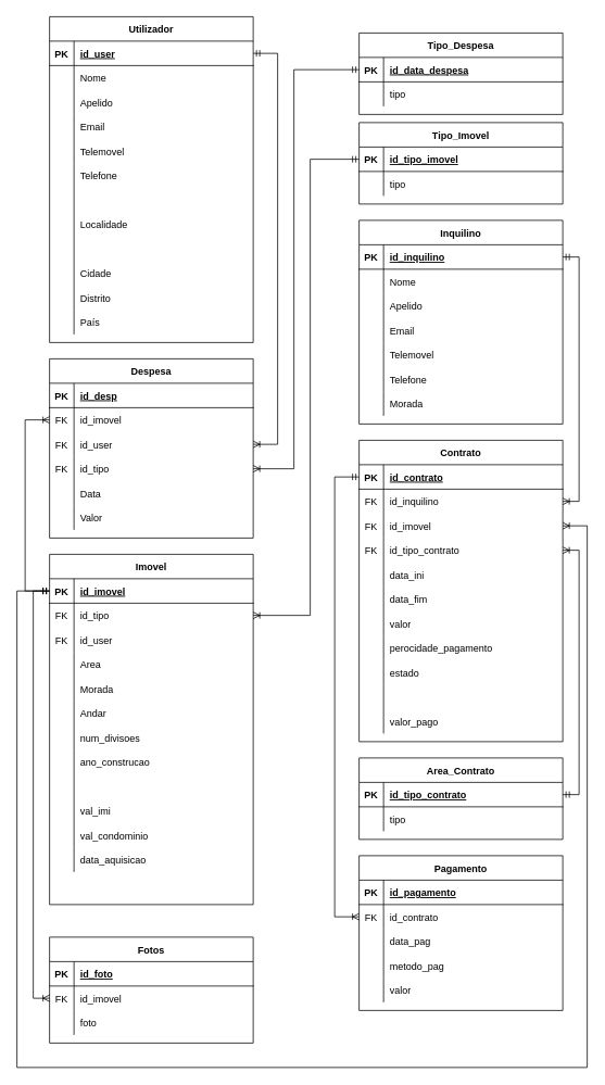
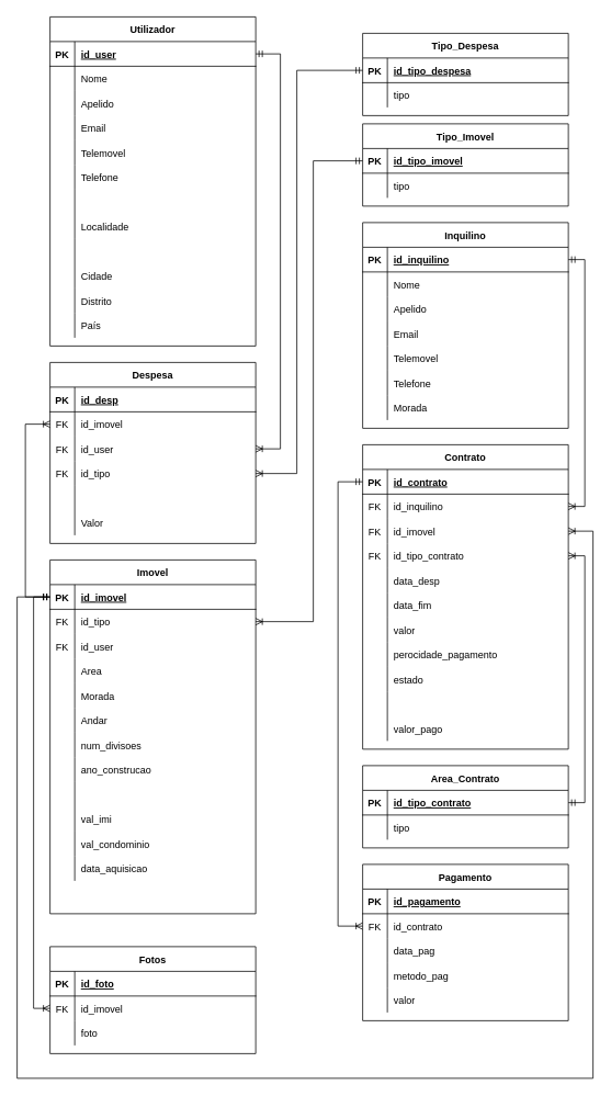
- <mxCell id="132" value="id_data_despesa" style="shape=partialRectangle;overflow=hidden;connectable=0;fillColor=none;top=0;left=0;bottom=0;right=0;align=left;spacingLeft=6;fontStyle=5;" parent="130" vertex="1"><mxGeometry x="30" width="220" height="30" as="geometry"><mxRectangle width="220" height="30" as="alternateBounds" /></mxGeometry></mxCell>
+ <mxCell id="132" value="id_tipo_despesa" style="shape=partialRectangle;overflow=hidden;connectable=0;fillColor=none;top=0;left=0;bottom=0;right=0;align=left;spacingLeft=6;fontStyle=5;" parent="130" vertex="1"><mxGeometry x="30" width="220" height="30" as="geometry"><mxRectangle width="220" height="30" as="alternateBounds" /></mxGeometry></mxCell>
- <mxCell id="119" value="Data" style="shape=partialRectangle;overflow=hidden;connectable=0;fillColor=none;top=0;left=0;bottom=0;right=0;align=left;spacingLeft=6;" parent="117" vertex="1"><mxGeometry x="30" width="220" height="30" as="geometry"><mxRectangle width="220" height="30" as="alternateBounds" /></mxGeometry></mxCell>
- <mxCell id="180" value="data_ini" style="shape=partialRectangle;overflow=hidden;connectable=0;fillColor=none;top=0;left=0;bottom=0;right=0;align=left;spacingLeft=6;" vertex="1" parent="178"><mxGeometry x="30" width="220" height="30" as="geometry"><mxRectangle width="220" height="30" as="alternateBounds" /></mxGeometry></mxCell>
+ <mxCell id="180" value="data_desp" style="shape=partialRectangle;overflow=hidden;connectable=0;fillColor=none;top=0;left=0;bottom=0;right=0;align=left;spacingLeft=6;" vertex="1" parent="178"><mxGeometry x="30" width="220" height="30" as="geometry"><mxRectangle width="220" height="30" as="alternateBounds" /></mxGeometry></mxCell>
